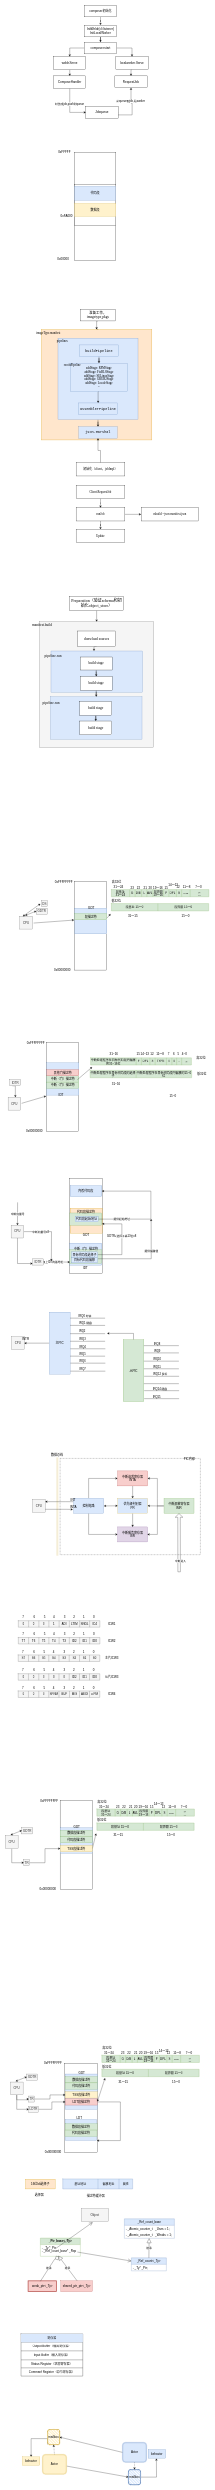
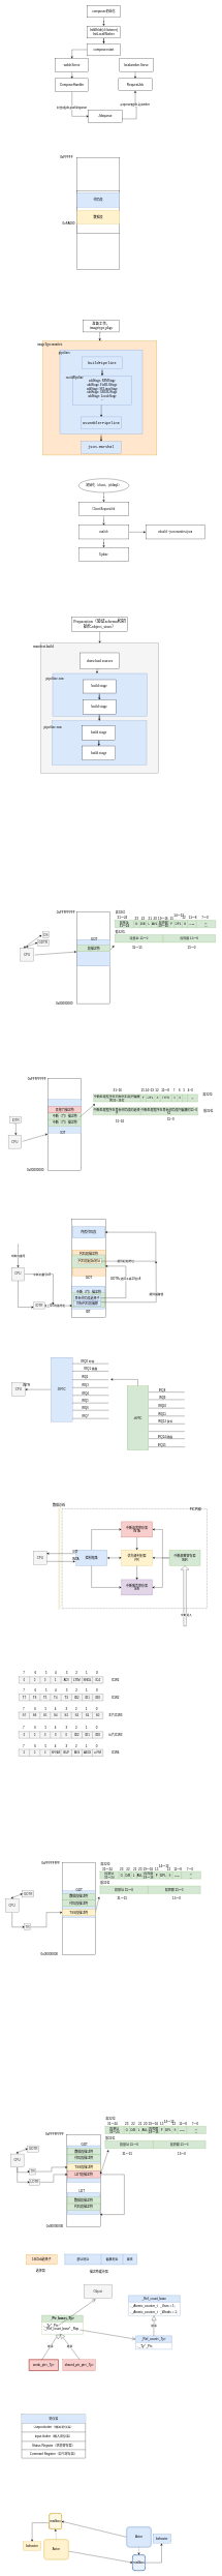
- <mxCell id="15" style="edgeStyle=orthogonalEdgeStyle;rounded=0;orthogonalLoop=1;jettySize=auto;html=1;exitX=1;exitY=0.5;exitDx=0;exitDy=0;" parent="1" source="16" target="13" edge="1"><mxGeometry relative="1" as="geometry" /></mxCell>
- <mxCell id="66" value="0x00000" style="text;html=1;strokeColor=none;fillColor=none;align=center;verticalAlign=middle;whiteSpace=wrap;rounded=0;" parent="1" vertex="1"><mxGeometry x="226" y="1027" width="51" height="20" as="geometry" /></mxCell>
- <mxCell id="38" value="" style="edgeStyle=orthogonalEdgeStyle;rounded=0;orthogonalLoop=1;jettySize=auto;html=1;" parent="1" source="39" target="30" edge="1"><mxGeometry relative="1" as="geometry" /></mxCell>
+ <mxCell id="38" value="" style="edgeStyle=orthogonalEdgeStyle;rounded=0;orthogonalLoop=1;jettySize=auto;html=1;" parent="1" source="39" target="41" edge="1"><mxGeometry relative="1" as="geometry" /></mxCell>
- <mxCell id="39" value="&lt;font face=&quot;Lucida Console&quot;&gt;初始化（client，jobImpl）&lt;/font&gt;" style="rounded=0;whiteSpace=wrap;html=1;" parent="1" vertex="1"><mxGeometry x="303" y="1850" width="195" height="53" as="geometry" /></mxCell>
+ <mxCell id="39" value="&lt;font face=&quot;Lucida Console&quot;&gt;初始化（client，jobImpl）&lt;/font&gt;" style="ellipse;whiteSpace=wrap;html=1;" parent="1" vertex="1"><mxGeometry x="303" y="1850" width="195" height="53" as="geometry" /></mxCell>
- <mxCell id="132" value="15~0" style="text;html=1;strokeColor=none;fillColor=none;align=center;verticalAlign=middle;whiteSpace=wrap;rounded=0;" parent="1" vertex="1"><mxGeometry x="660" y="4367" width="60" height="30" as="geometry" /></mxCell>
+ <mxCell id="132" value="15~0" style="text;html=1;strokeColor=none;fillColor=none;align=center;verticalAlign=middle;whiteSpace=wrap;rounded=0;" parent="1" vertex="1"><mxGeometry x="630" y="4312" width="60" height="30" as="geometry" /></mxCell>
- <mxCell id="183" value="代码段起始地址" style="rounded=0;whiteSpace=wrap;html=1;fillColor=#dae8fc;strokeColor=#6c8ebf;" parent="1" vertex="1"><mxGeometry x="299" y="4864" width="92" height="22" as="geometry" /></mxCell>
+ <mxCell id="183" value="代码段起始地址" style="rounded=0;whiteSpace=wrap;html=1;fillColor=#fff2cc;strokeColor=#6c8ebf;" parent="1" vertex="1"><mxGeometry x="299" y="4864" width="92" height="22" as="geometry" /></mxCell>
- <mxCell id="198" value="&lt;span style=&quot;font-size: 11px ; background-color: rgb(255 , 255 , 255)&quot;&gt;IRQ1 键盘&lt;br&gt;&lt;/span&gt;" style="text;html=1;align=center;verticalAlign=middle;resizable=0;points=[];autosize=1;strokeColor=none;fillColor=none;" parent="1" vertex="1"><mxGeometry x="307" y="5282" width="65" height="18" as="geometry" /></mxCell>
+ <mxCell id="198" value="&lt;span style=&quot;font-size: 11px ; background-color: rgb(255 , 255 , 255)&quot;&gt;IRQ1 键盘&lt;br&gt;&lt;/span&gt;" style="text;html=1;align=center;verticalAlign=middle;resizable=0;points=[];autosize=1;strokeColor=none;fillColor=none;" parent="1" vertex="1"><mxGeometry x="317" y="5282" width="65" height="18" as="geometry" /></mxCell>
- <mxCell id="238" value="优先级判别器&lt;br&gt;PR" style="rounded=0;whiteSpace=wrap;html=1;fillColor=#dae8fc;strokeColor=#d6b656;" parent="1" vertex="1"><mxGeometry x="469" y="5991.5" width="120" height="60" as="geometry" /></mxCell>
+ <mxCell id="238" value="优先级判别器&lt;br&gt;PR" style="rounded=0;whiteSpace=wrap;html=1;fillColor=#fff2cc;strokeColor=#d6b656;" parent="1" vertex="1"><mxGeometry x="469" y="5991.5" width="120" height="60" as="geometry" /></mxCell>
- <mxCell id="463" value="继承" style="endArrow=diamond;endSize=16;endFill=0;html=1;rounded=0;exitX=0.434;exitY=0.047;exitDx=0;exitDy=0;exitPerimeter=0;entryX=0.469;entryY=1.043;entryDx=0;entryDy=0;entryPerimeter=0;" parent="1" source="452" target="455" edge="1"><mxGeometry width="160" relative="1" as="geometry"><mxPoint x="128" y="9084" as="sourcePoint" /><mxPoint x="288" y="9084" as="targetPoint" /><Array as="points"><mxPoint x="216" y="9036" /></Array></mxGeometry></mxCell>
+ <mxCell id="463" value="继承" style="endArrow=block;endSize=16;endFill=0;html=1;rounded=0;exitX=0.434;exitY=0.047;exitDx=0;exitDy=0;exitPerimeter=0;entryX=0.469;entryY=1.043;entryDx=0;entryDy=0;entryPerimeter=0;" parent="1" source="452" target="455" edge="1"><mxGeometry width="160" relative="1" as="geometry"><mxPoint x="128" y="9084" as="sourcePoint" /><mxPoint x="288" y="9084" as="targetPoint" /><Array as="points"><mxPoint x="216" y="9036" /></Array></mxGeometry></mxCell>
